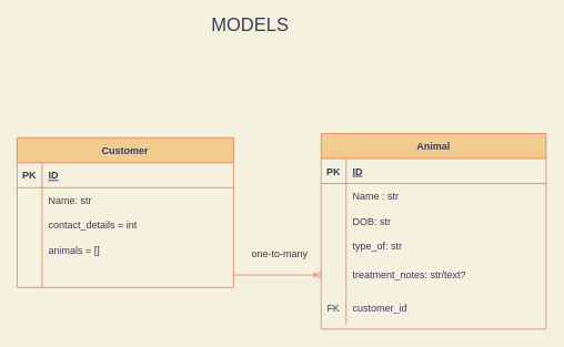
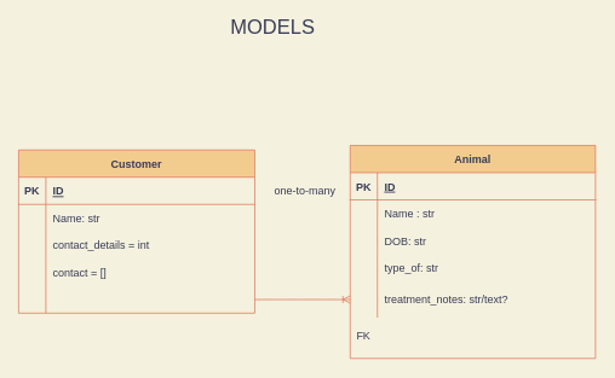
- <mxCell id="33" value="animals = []" style="shape=partialRectangle;overflow=hidden;connectable=0;fillColor=none;top=0;left=0;bottom=0;right=0;align=left;spacingLeft=6;strokeColor=#E07A5F;fontColor=#393C56;" parent="31" vertex="1"><mxGeometry x="30" width="230" height="30" as="geometry" /></mxCell>
+ <mxCell id="33" value="contact = []" style="shape=partialRectangle;overflow=hidden;connectable=0;fillColor=none;top=0;left=0;bottom=0;right=0;align=left;spacingLeft=6;strokeColor=#E07A5F;fontColor=#393C56;" parent="31" vertex="1"><mxGeometry x="30" width="230" height="30" as="geometry" /></mxCell>
- <mxCell id="39" value="one-to-many" style="text;html=1;align=center;verticalAlign=middle;resizable=0;points=[];autosize=1;fontColor=#393C56;" parent="1" vertex="1"><mxGeometry x="295" y="295" width="80" height="20" as="geometry" /></mxCell>
+ <mxCell id="39" value="one-to-many" style="text;html=1;align=center;verticalAlign=middle;resizable=0;points=[];autosize=1;fontColor=#393C56;" parent="1" vertex="1"><mxGeometry x="295" y="200" width="80" height="20" as="geometry" /></mxCell>
- <mxCell id="20" value="customer_id" style="shape=partialRectangle;overflow=hidden;connectable=0;fillColor=none;top=0;left=0;bottom=0;right=0;align=left;spacingLeft=6;strokeColor=#E07A5F;fontColor=#393C56;" parent="18" vertex="1"><mxGeometry x="30" width="240" height="40" as="geometry" /></mxCell>
